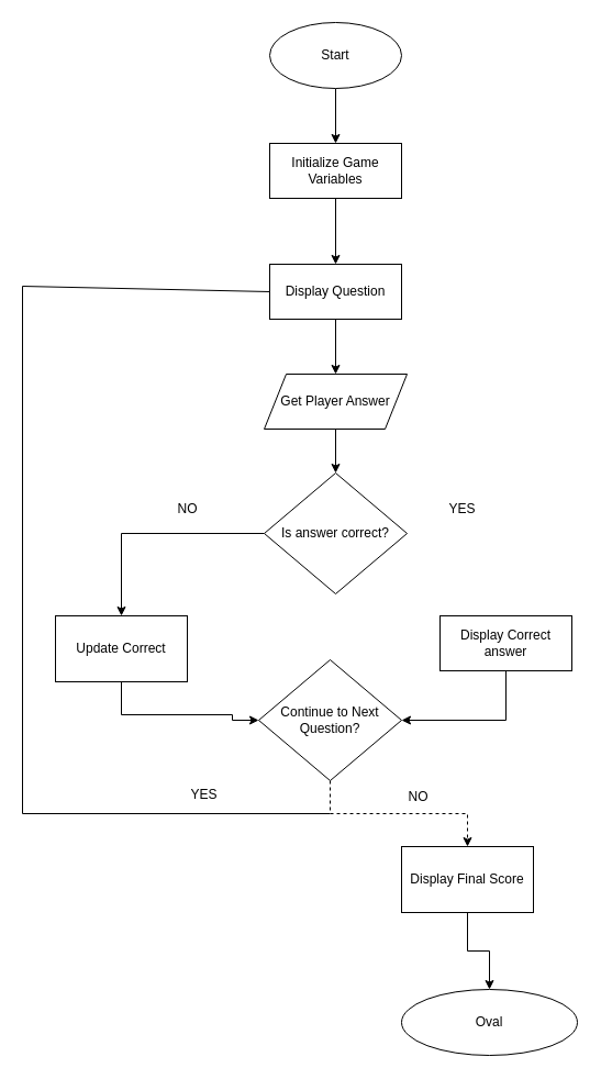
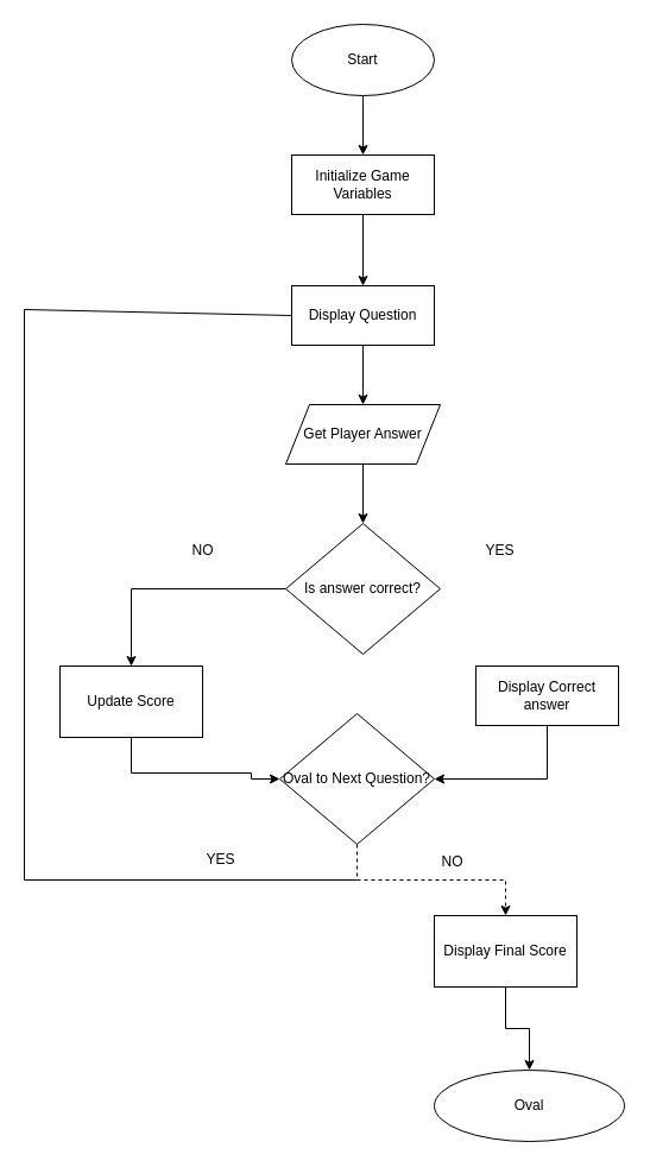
- <mxCell id="11" value="Is answer correct?" style="rhombus;whiteSpace=wrap;html=1;" vertex="1" parent="1"><mxGeometry x="240" y="430" width="130" height="110" as="geometry" /></mxCell>
+ <mxCell id="11" value="Is answer correct?" style="rhombus;whiteSpace=wrap;html=1;" vertex="1" parent="1"><mxGeometry x="240" y="440" width="130" height="110" as="geometry" /></mxCell>
- <mxCell id="13" value="Update Correct" style="rounded=0;whiteSpace=wrap;html=1;" vertex="1" parent="1"><mxGeometry x="50" y="560" width="120" height="60" as="geometry" /></mxCell>
+ <mxCell id="13" value="Update Score" style="rounded=0;whiteSpace=wrap;html=1;" vertex="1" parent="1"><mxGeometry x="50" y="560" width="120" height="60" as="geometry" /></mxCell>
- <mxCell id="17" value="Continue to Next Question?" style="rhombus;whiteSpace=wrap;html=1;" vertex="1" parent="1"><mxGeometry x="235" y="600" width="130" height="110" as="geometry" /></mxCell>
+ <mxCell id="17" value="Oval to Next Question?" style="rhombus;whiteSpace=wrap;html=1;" vertex="1" parent="1"><mxGeometry x="235" y="600" width="130" height="110" as="geometry" /></mxCell>
